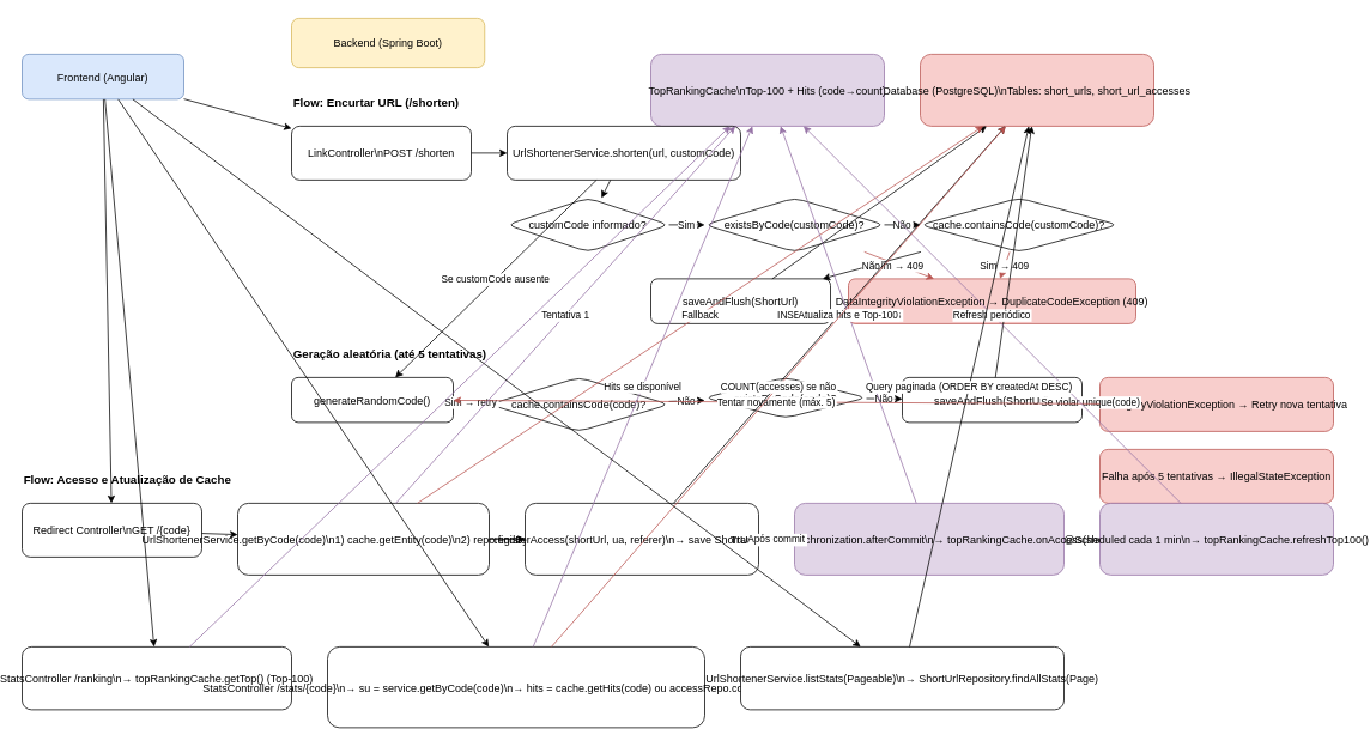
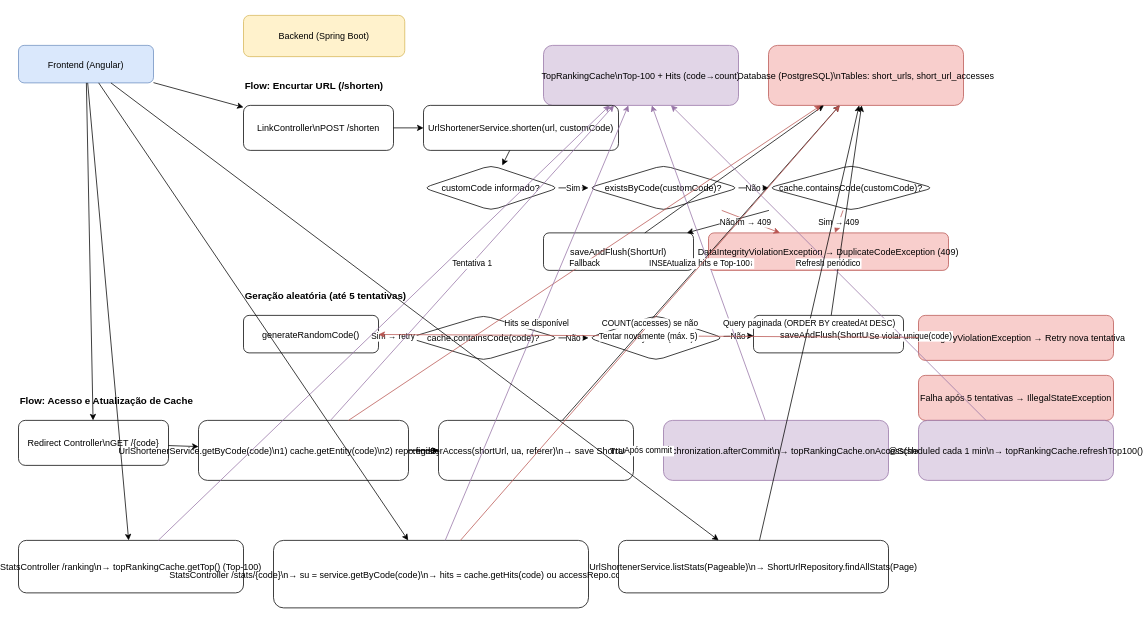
- <mxCell id="39" edge="1" source="8" target="15" value="Se customCode ausente" style="endArrow=classic;strokeColor=#000;fontSize=11" parent="1"><mxGeometry relative="1" as="geometry" /></mxCell>
- <mxCell id="17" value="existsByCode(code)?" style="shape=rhombus;rounded=1;fillColor=#fff;strokeColor=#000;fontSize=12" vertex="1" parent="1"><mxGeometry x="780" y="420" width="180" height="45" as="geometry" /></mxCell>
+ <mxCell id="17" value="existsByCode(code)?" style="shape=rhombus;rounded=1;fillColor=#fff;strokeColor=#000;fontSize=12" vertex="1" parent="1"><mxGeometry x="780" y="420" width="180" height="60" as="geometry" /></mxCell>
